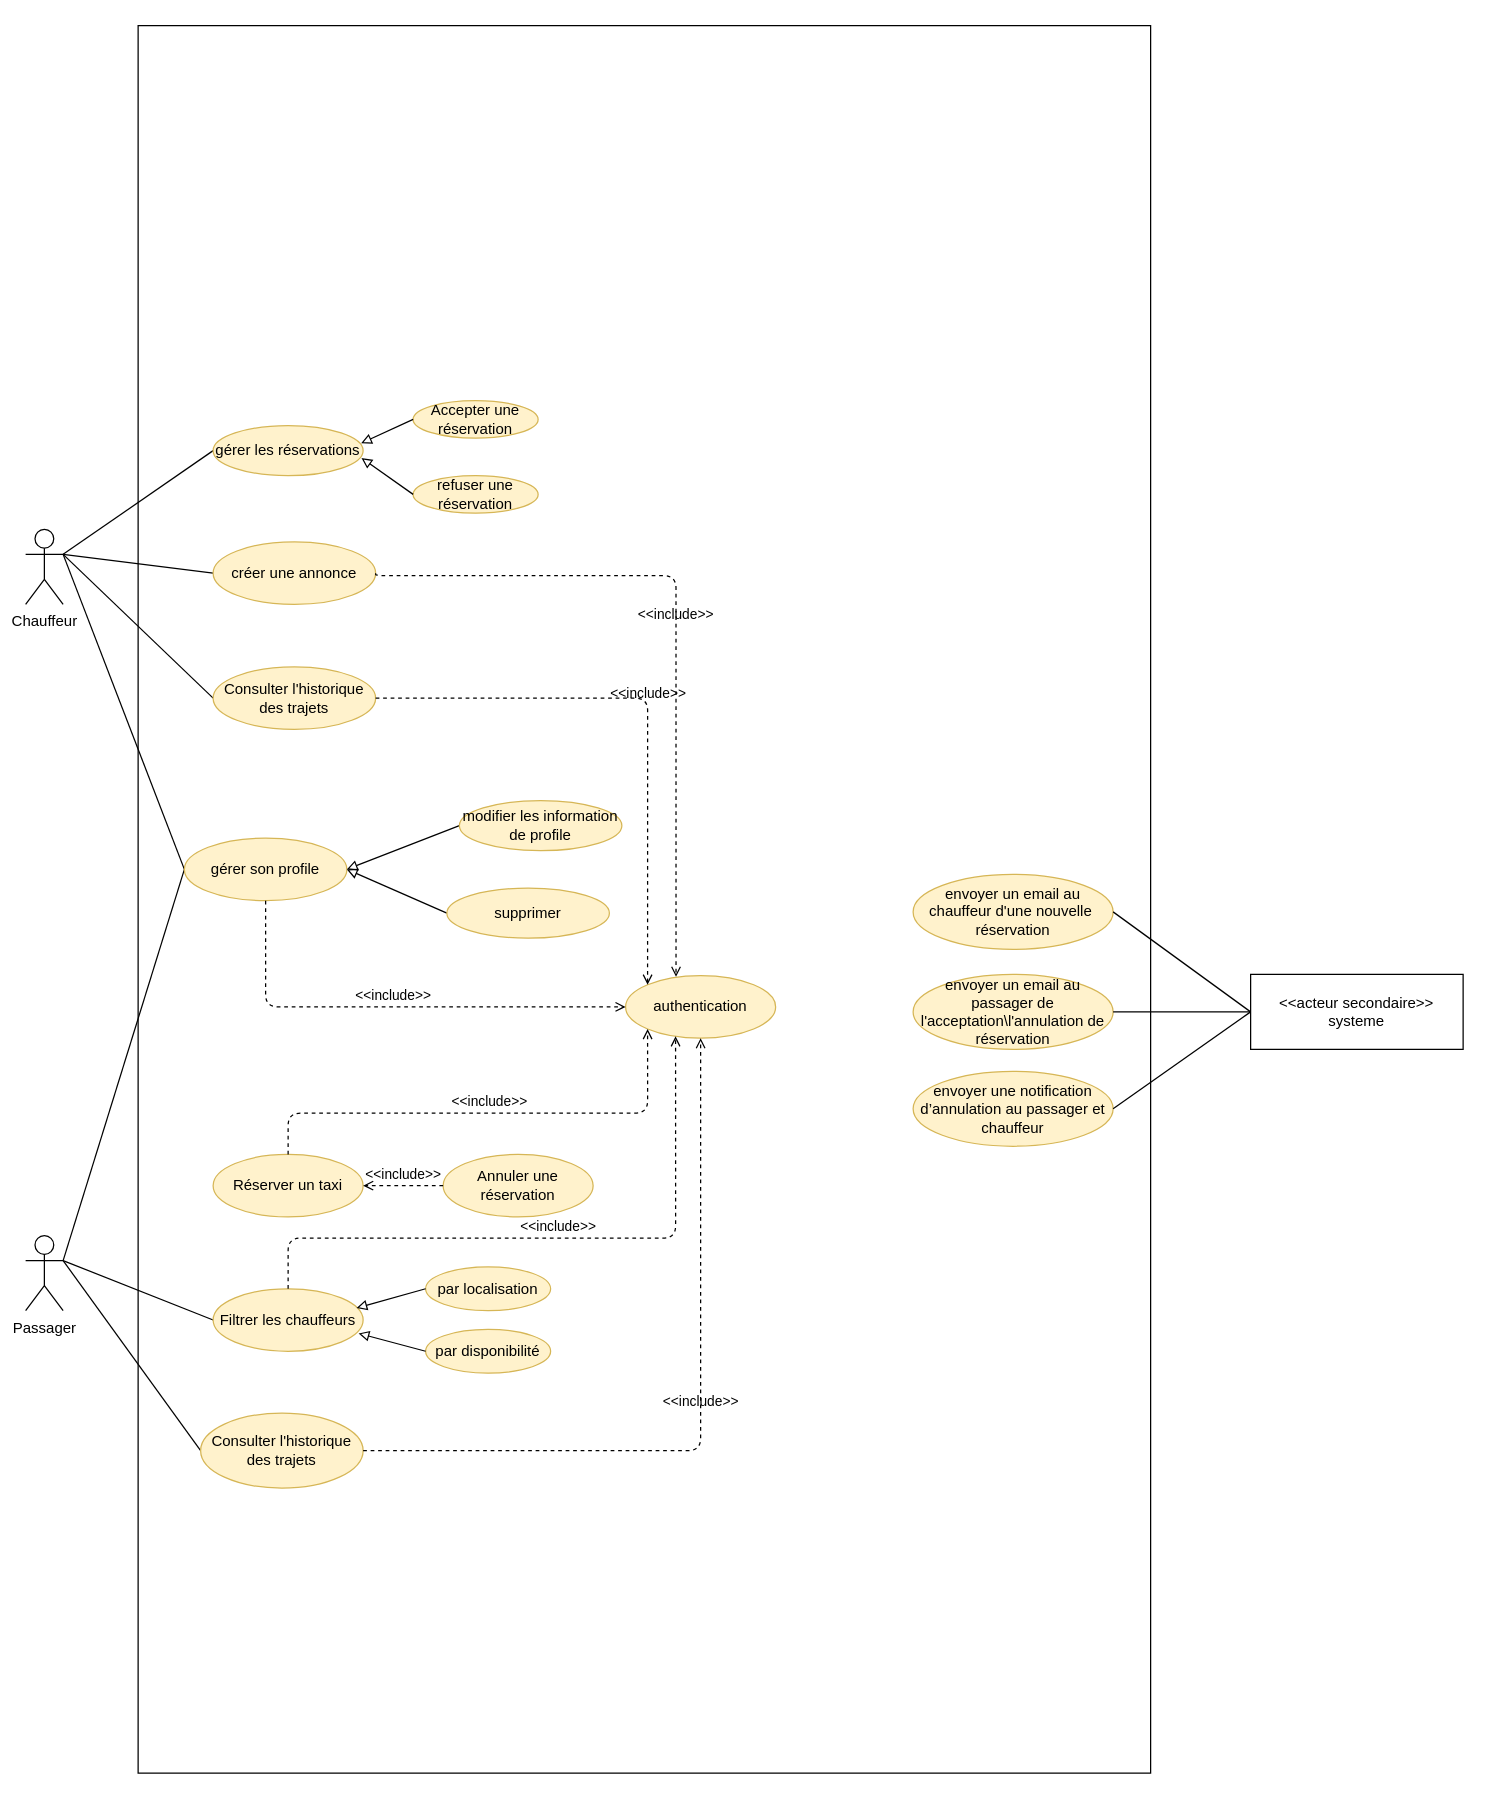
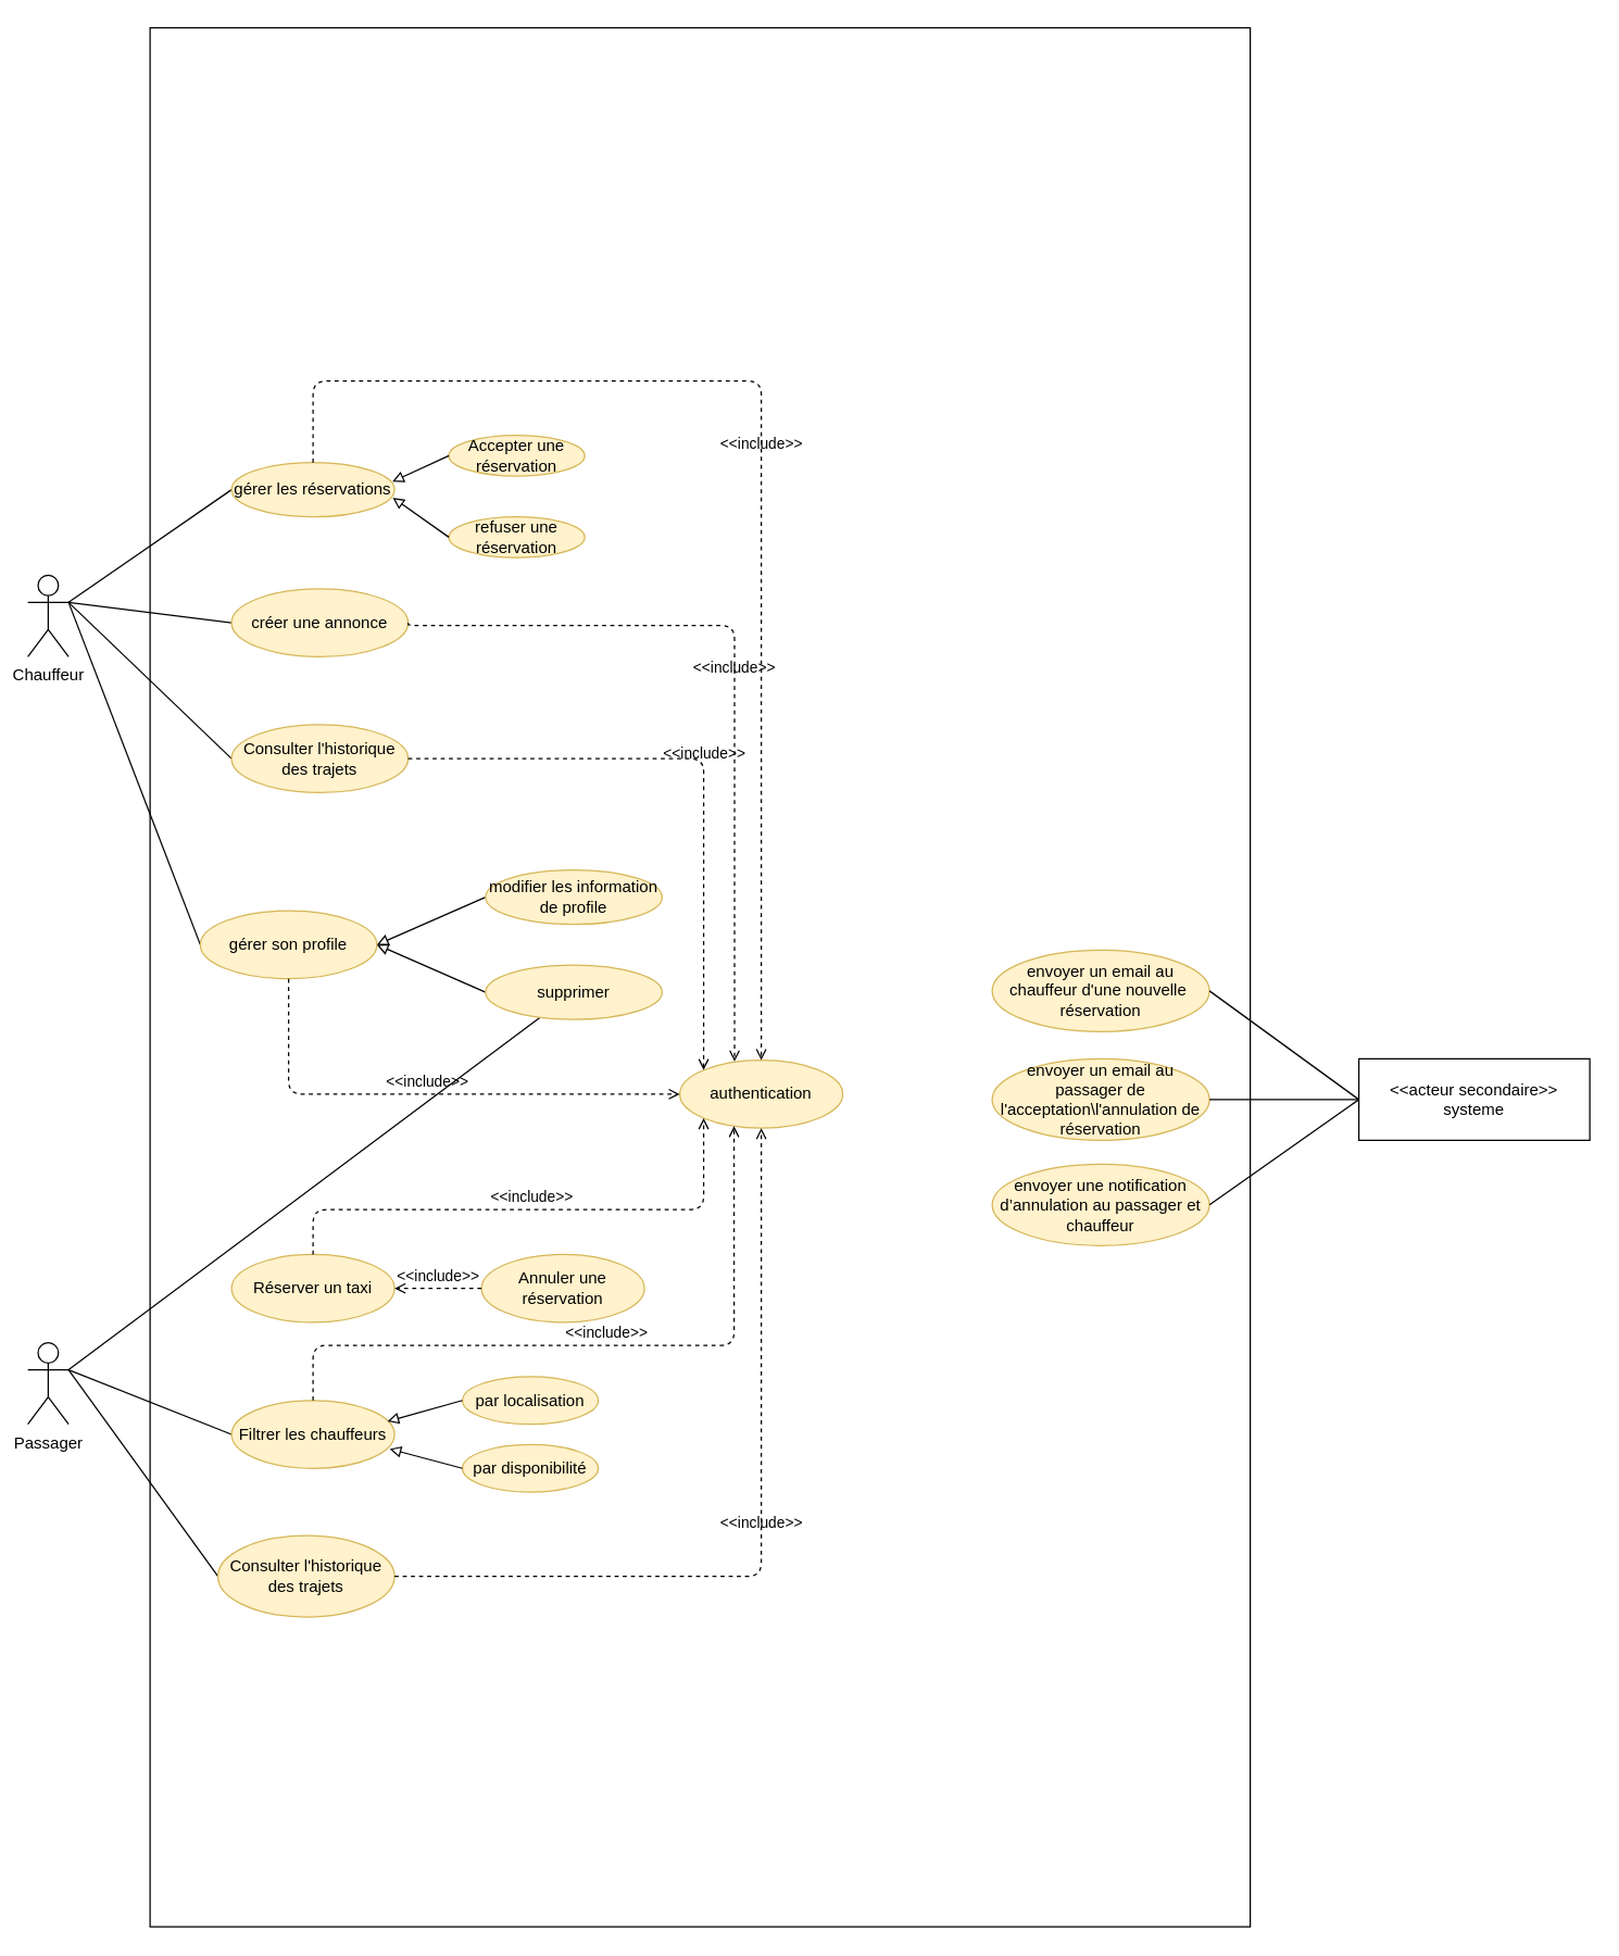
+ <mxCell id="36" value="&amp;lt;&amp;lt;include&amp;gt;&amp;gt;" style="html=1;verticalAlign=bottom;labelBackgroundColor=none;endArrow=open;endFill=0;dashed=1;edgeStyle=orthogonalEdgeStyle;exitX=0.5;exitY=0;exitDx=0;exitDy=0;entryX=0.5;entryY=0;entryDx=0;entryDy=0;" parent="1" source="13" target="29" edge="1"><mxGeometry width="160" relative="1" as="geometry"><mxPoint x="400" y="513" as="sourcePoint" /><mxPoint x="560" y="513" as="targetPoint" /><Array as="points"><mxPoint x="230" y="280" /><mxPoint x="560" y="280" /></Array></mxGeometry></mxCell>
- <mxCell id="44" value="modifier les information de profile" style="ellipse;whiteSpace=wrap;html=1;fillColor=#fff2cc;strokeColor=#d6b656;" parent="1" vertex="1"><mxGeometry x="367" y="640" width="130" height="40" as="geometry" /></mxCell>
+ <mxCell id="44" value="modifier les information de profile" style="ellipse;whiteSpace=wrap;html=1;fillColor=#fff2cc;strokeColor=#d6b656;" parent="1" vertex="1"><mxGeometry x="357" y="640" width="130" height="40" as="geometry" /></mxCell>
- <mxCell id="10" style="edgeStyle=none;html=1;exitX=1;exitY=0.333;exitDx=0;exitDy=0;exitPerimeter=0;entryX=0;entryY=0.5;entryDx=0;entryDy=0;endArrow=none;endFill=0;" parent="1" source="11" target="42" edge="1"><mxGeometry relative="1" as="geometry" /></mxCell>
+ <mxCell id="10" style="edgeStyle=none;html=1;exitX=1;exitY=0.333;exitDx=0;exitDy=0;exitPerimeter=0;endArrow=none;endFill=0;" parent="1" source="11" target="46" edge="1"><mxGeometry relative="1" as="geometry" /></mxCell>
